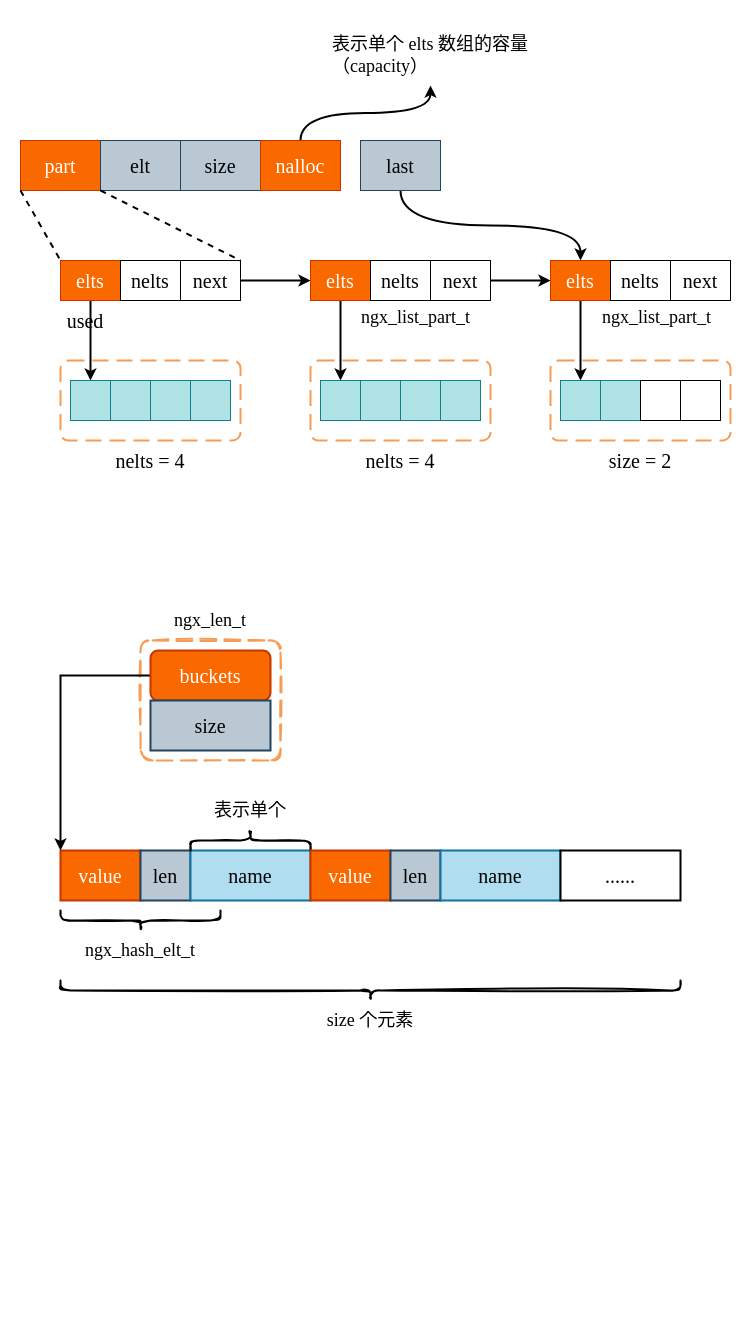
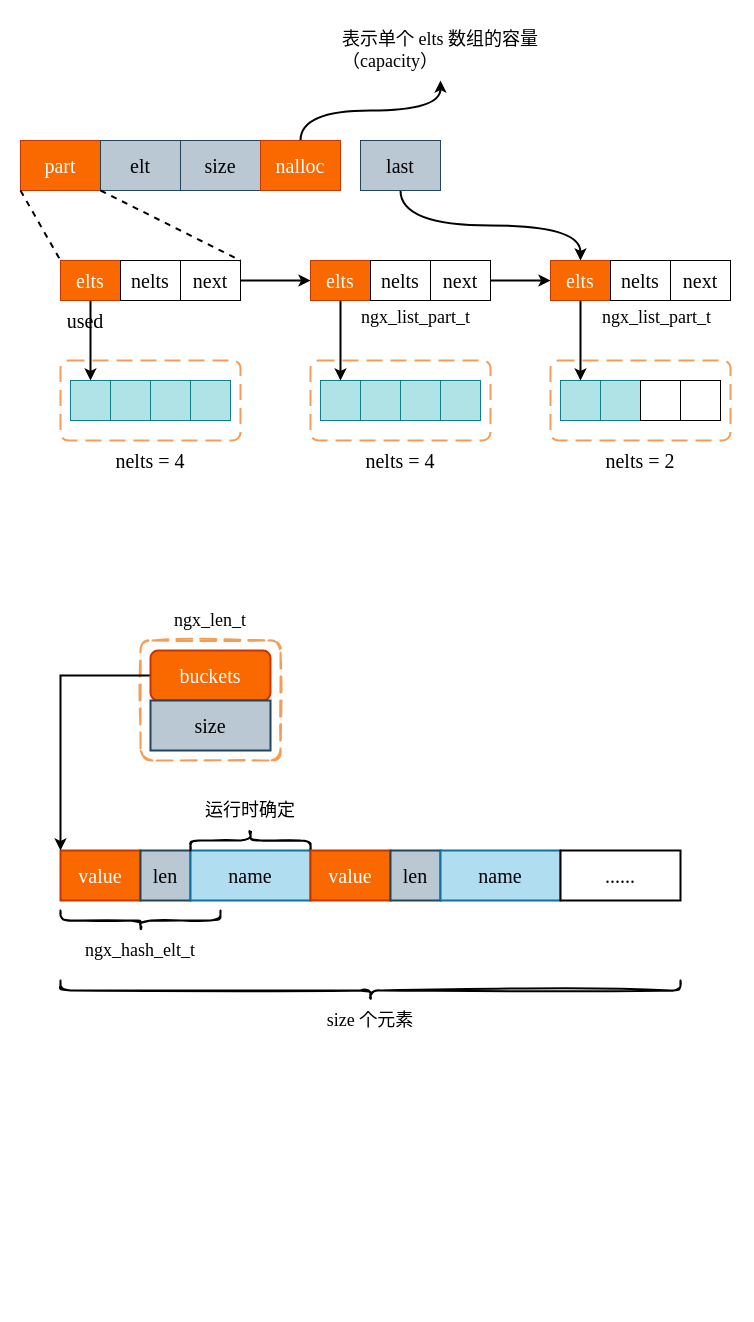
- <mxCell id="45" value="表示单个 elts 数组的容量（capacity）" style="text;html=1;strokeColor=none;fillColor=none;align=left;verticalAlign=middle;whiteSpace=wrap;rounded=0;fontSize=18;fontFamily=Comic Sans MS;" parent="1" vertex="1"><mxGeometry x="330" y="25" width="200" height="60" as="geometry" /></mxCell>
+ <mxCell id="45" value="表示单个 elts 数组的容量（capacity）" style="text;html=1;strokeColor=none;fillColor=none;align=left;verticalAlign=middle;whiteSpace=wrap;rounded=0;fontSize=18;fontFamily=Comic Sans MS;" parent="1" vertex="1"><mxGeometry x="340" y="20" width="200" height="60" as="geometry" /></mxCell>
- <mxCell id="41" value="size = 2" style="text;html=1;strokeColor=none;fillColor=none;align=center;verticalAlign=middle;whiteSpace=wrap;rounded=0;fontSize=20;fontFamily=Comic Sans MS;" parent="1" vertex="1"><mxGeometry x="550" y="450" width="180" height="20" as="geometry" /></mxCell>
+ <mxCell id="41" value="nelts = 2" style="text;html=1;strokeColor=none;fillColor=none;align=center;verticalAlign=middle;whiteSpace=wrap;rounded=0;fontSize=20;fontFamily=Comic Sans MS;" parent="1" vertex="1"><mxGeometry x="550" y="450" width="180" height="20" as="geometry" /></mxCell>
- <mxCell id="52" value="表示单个" style="text;html=1;strokeColor=none;fillColor=none;align=center;verticalAlign=middle;whiteSpace=wrap;rounded=0;fontSize=18;fontFamily=Comic Sans MS;" vertex="1" parent="1"><mxGeometry x="160" y="800" width="180" height="20" as="geometry" /></mxCell>
+ <mxCell id="52" value="运行时确定" style="text;html=1;strokeColor=none;fillColor=none;align=center;verticalAlign=middle;whiteSpace=wrap;rounded=0;fontSize=18;fontFamily=Comic Sans MS;" vertex="1" parent="1"><mxGeometry x="160" y="800" width="180" height="20" as="geometry" /></mxCell>
